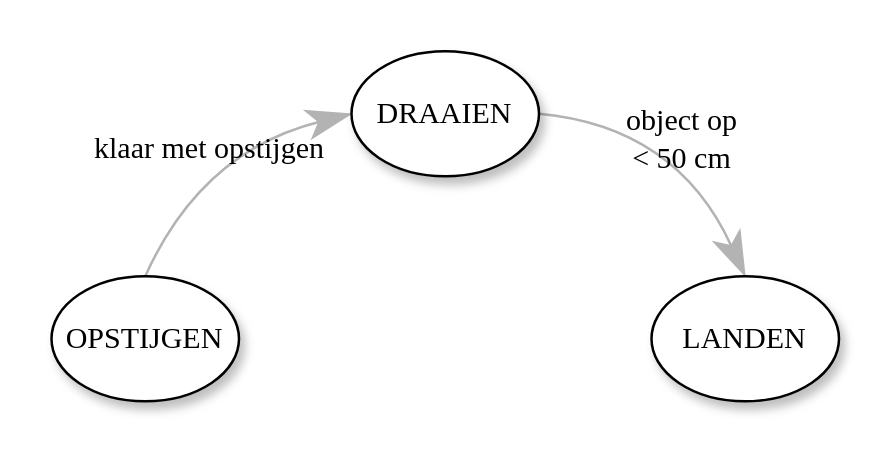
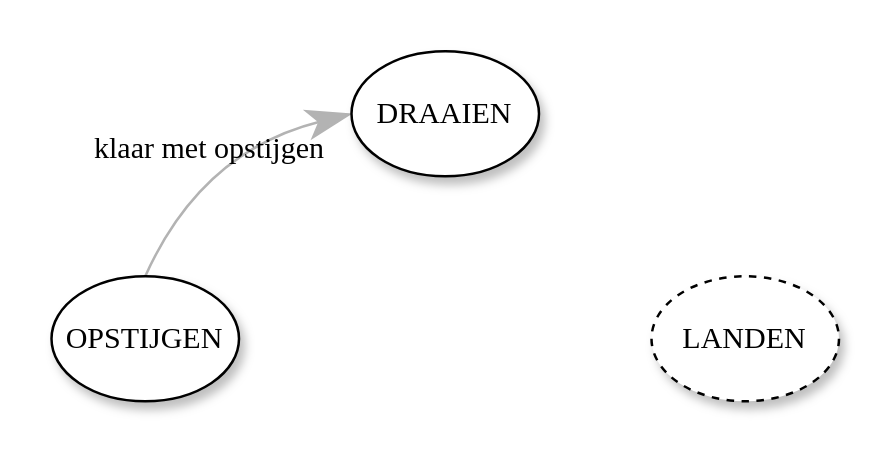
- <mxCell id="3" value="object op &lt;br&gt;&amp;lt; 50 cm" style="edgeStyle=none;html=1;labelBackgroundColor=none;startArrow=none;startFill=0;startSize=5;endArrow=classicThin;endFill=1;endSize=15;jettySize=auto;orthogonalLoop=1;strokeColor=#B3B3B3;strokeWidth=1;fontFamily=Verdana;fontSize=12;curved=1;exitX=1;exitY=0.5;exitDx=0;exitDy=0;entryX=0.5;entryY=0;entryDx=0;entryDy=0;" parent="1" source="4" target="5" edge="1"><mxGeometry relative="1" as="geometry"><Array as="points"><mxPoint x="270" y="50" /></Array></mxGeometry></mxCell>
- <mxCell id="5" value="&lt;span&gt;LANDEN&lt;/span&gt;" style="ellipse;whiteSpace=wrap;html=1;rounded=0;shadow=1;comic=0;labelBackgroundColor=none;strokeWidth=1;fontFamily=Verdana;fontSize=12;align=center;" parent="1" vertex="1"><mxGeometry x="260" y="110" width="75" height="50" as="geometry" /></mxCell>
+ <mxCell id="5" value="&lt;span&gt;LANDEN&lt;/span&gt;" style="ellipse;whiteSpace=wrap;html=1;rounded=0;shadow=1;comic=0;labelBackgroundColor=none;strokeWidth=1;fontFamily=Verdana;fontSize=12;align=center;dashed=1;" parent="1" vertex="1"><mxGeometry x="260" y="110" width="75" height="50" as="geometry" /></mxCell>
